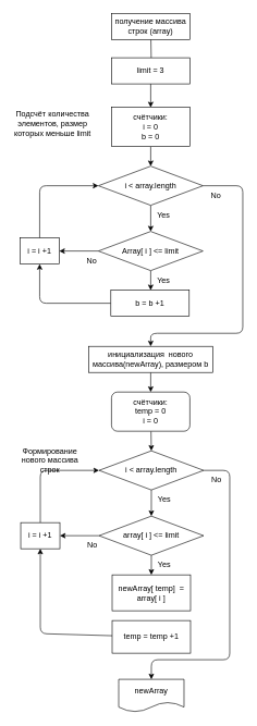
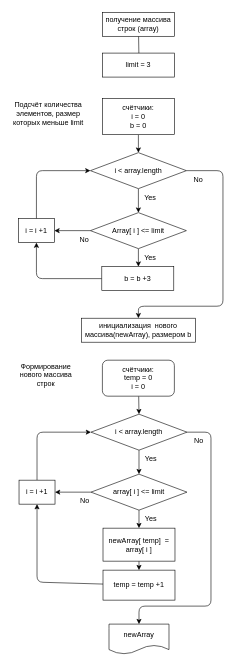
- <mxCell id="43" style="edgeStyle=none;html=1;entryX=0.5;entryY=0;entryDx=0;entryDy=0;" parent="1" source="44" target="27" edge="1"><mxGeometry relative="1" as="geometry" /></mxCell>
- <mxCell id="35" value="b = b +1" style="rounded=0;whiteSpace=wrap;html=1;" parent="1" vertex="1"><mxGeometry x="169" y="444" width="120" height="40" as="geometry" /></mxCell>
+ <mxCell id="35" value="b = b +3" style="rounded=0;whiteSpace=wrap;html=1;" parent="1" vertex="1"><mxGeometry x="169" y="444" width="120" height="40" as="geometry" /></mxCell>
- <mxCell id="4" style="edgeStyle=none;html=1;entryX=0.5;entryY=0;entryDx=0;entryDy=0;" parent="1" source="5" target="7" edge="1"><mxGeometry relative="1" as="geometry" /></mxCell>
- <mxCell id="25" value="Формирование нового массива строк" style="text;html=1;strokeColor=none;fillColor=none;align=center;verticalAlign=middle;whiteSpace=wrap;rounded=0;" parent="1" vertex="1"><mxGeometry x="21" y="670" width="110" height="70" as="geometry" /></mxCell>
+ <mxCell id="25" value="Формирование нового массива строк" style="text;html=1;strokeColor=none;fillColor=none;align=center;verticalAlign=middle;whiteSpace=wrap;rounded=0;" parent="1" vertex="1"><mxGeometry x="21" y="590" width="110" height="70" as="geometry" /></mxCell>
+ <mxCell id="14" style="edgeStyle=none;html=1;entryX=0.5;entryY=0;entryDx=0;entryDy=0;" parent="1" source="15" target="17" edge="1"><mxGeometry relative="1" as="geometry" /></mxCell>
